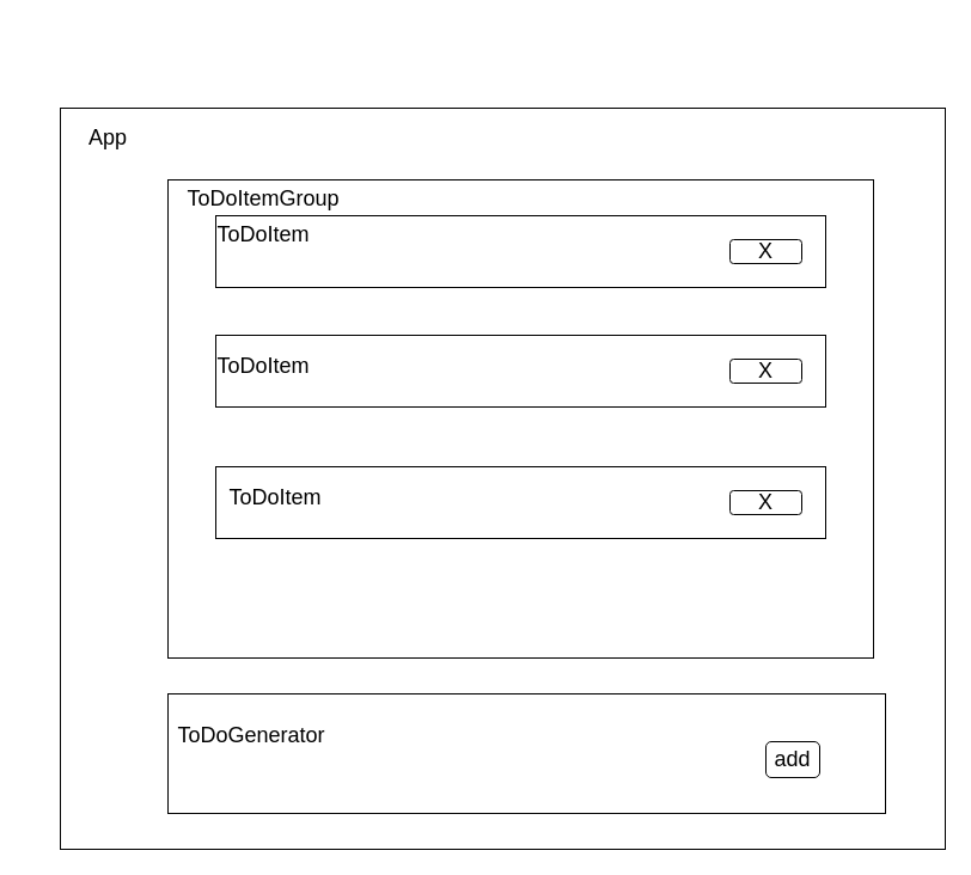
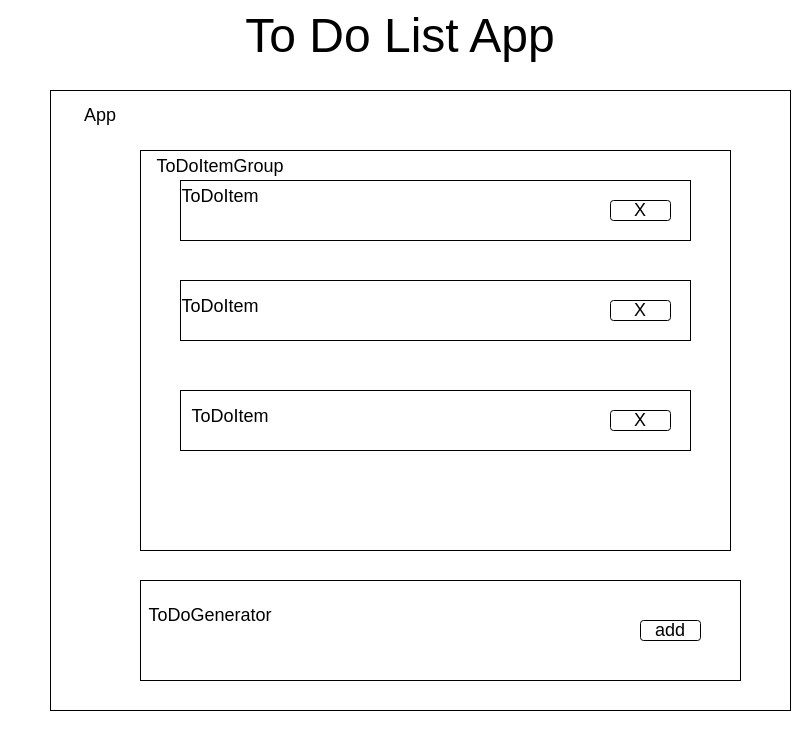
+ <mxCell id="8" value="&lt;font style=&quot;font-size: 48px&quot;&gt;To Do List App&lt;/font&gt;" style="text;html=1;strokeColor=none;fillColor=none;align=center;verticalAlign=middle;whiteSpace=wrap;rounded=0;" vertex="1" parent="1"><mxGeometry x="20" y="20" width="760" height="30" as="geometry" /></mxCell>
- <mxCell id="18" value="App" style="text;html=1;strokeColor=none;fillColor=none;align=center;verticalAlign=middle;whiteSpace=wrap;rounded=0;fontSize=18;" vertex="1" parent="1"><mxGeometry x="60" y="100" width="60" height="30" as="geometry" /></mxCell>
+ <mxCell id="18" value="App" style="text;html=1;strokeColor=none;fillColor=none;align=center;verticalAlign=middle;whiteSpace=wrap;rounded=0;fontSize=18;" vertex="1" parent="1"><mxGeometry x="70" y="100" width="60" height="30" as="geometry" /></mxCell>
- <mxCell id="14" value="add" style="rounded=1;whiteSpace=wrap;html=1;fontSize=18;" vertex="1" parent="1"><mxGeometry x="640" y="620" width="45" height="30" as="geometry" /></mxCell>
+ <mxCell id="14" value="add" style="rounded=1;whiteSpace=wrap;html=1;fontSize=18;" vertex="1" parent="1"><mxGeometry x="640" y="620" width="60" height="20" as="geometry" /></mxCell>
